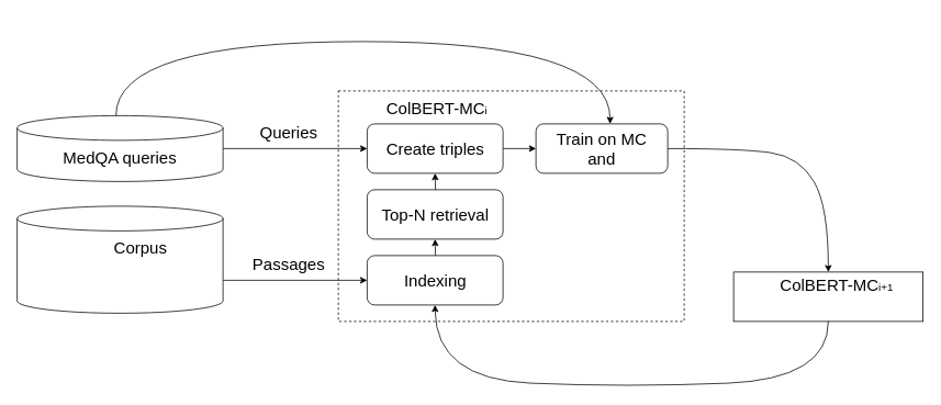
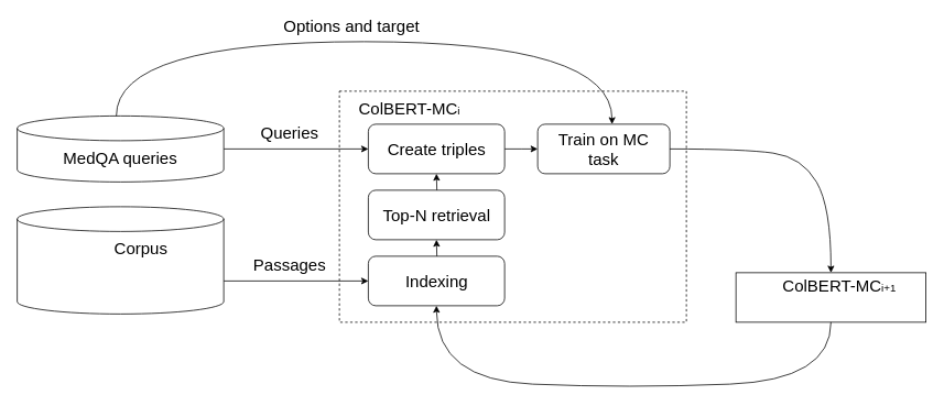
+ <mxCell id="25" value="Options and target" style="text;html=1;strokeColor=none;fillColor=none;align=center;verticalAlign=middle;whiteSpace=wrap;rounded=0;fontSize=20;" vertex="1" parent="1"><mxGeometry x="330" y="20" width="190" height="20" as="geometry" /></mxCell>
- <mxCell id="9" value="ColBERT-MC&lt;font style=&quot;font-size: 13px&quot;&gt;i&lt;/font&gt;" style="text;html=1;strokeColor=none;fillColor=none;align=center;verticalAlign=middle;whiteSpace=wrap;rounded=0;fontSize=20;" vertex="1" parent="1"><mxGeometry x="460" y="120" width="140" height="20" as="geometry" /></mxCell>
+ <mxCell id="9" value="ColBERT-MC&lt;font style=&quot;font-size: 13px&quot;&gt;i&lt;/font&gt;" style="text;html=1;strokeColor=none;fillColor=none;align=center;verticalAlign=middle;whiteSpace=wrap;rounded=0;fontSize=20;" vertex="1" parent="1"><mxGeometry x="425" y="120" width="140" height="20" as="geometry" /></mxCell>
- <mxCell id="16" value="Train on MC and" style="text;html=1;strokeColor=none;fillColor=none;align=center;verticalAlign=middle;whiteSpace=wrap;rounded=0;fontSize=20;" vertex="1" parent="1"><mxGeometry x="655" y="170" width="150" height="20" as="geometry" /></mxCell>
+ <mxCell id="16" value="Train on MC task" style="text;html=1;strokeColor=none;fillColor=none;align=center;verticalAlign=middle;whiteSpace=wrap;rounded=0;fontSize=20;" vertex="1" parent="1"><mxGeometry x="655" y="170" width="150" height="20" as="geometry" /></mxCell>
